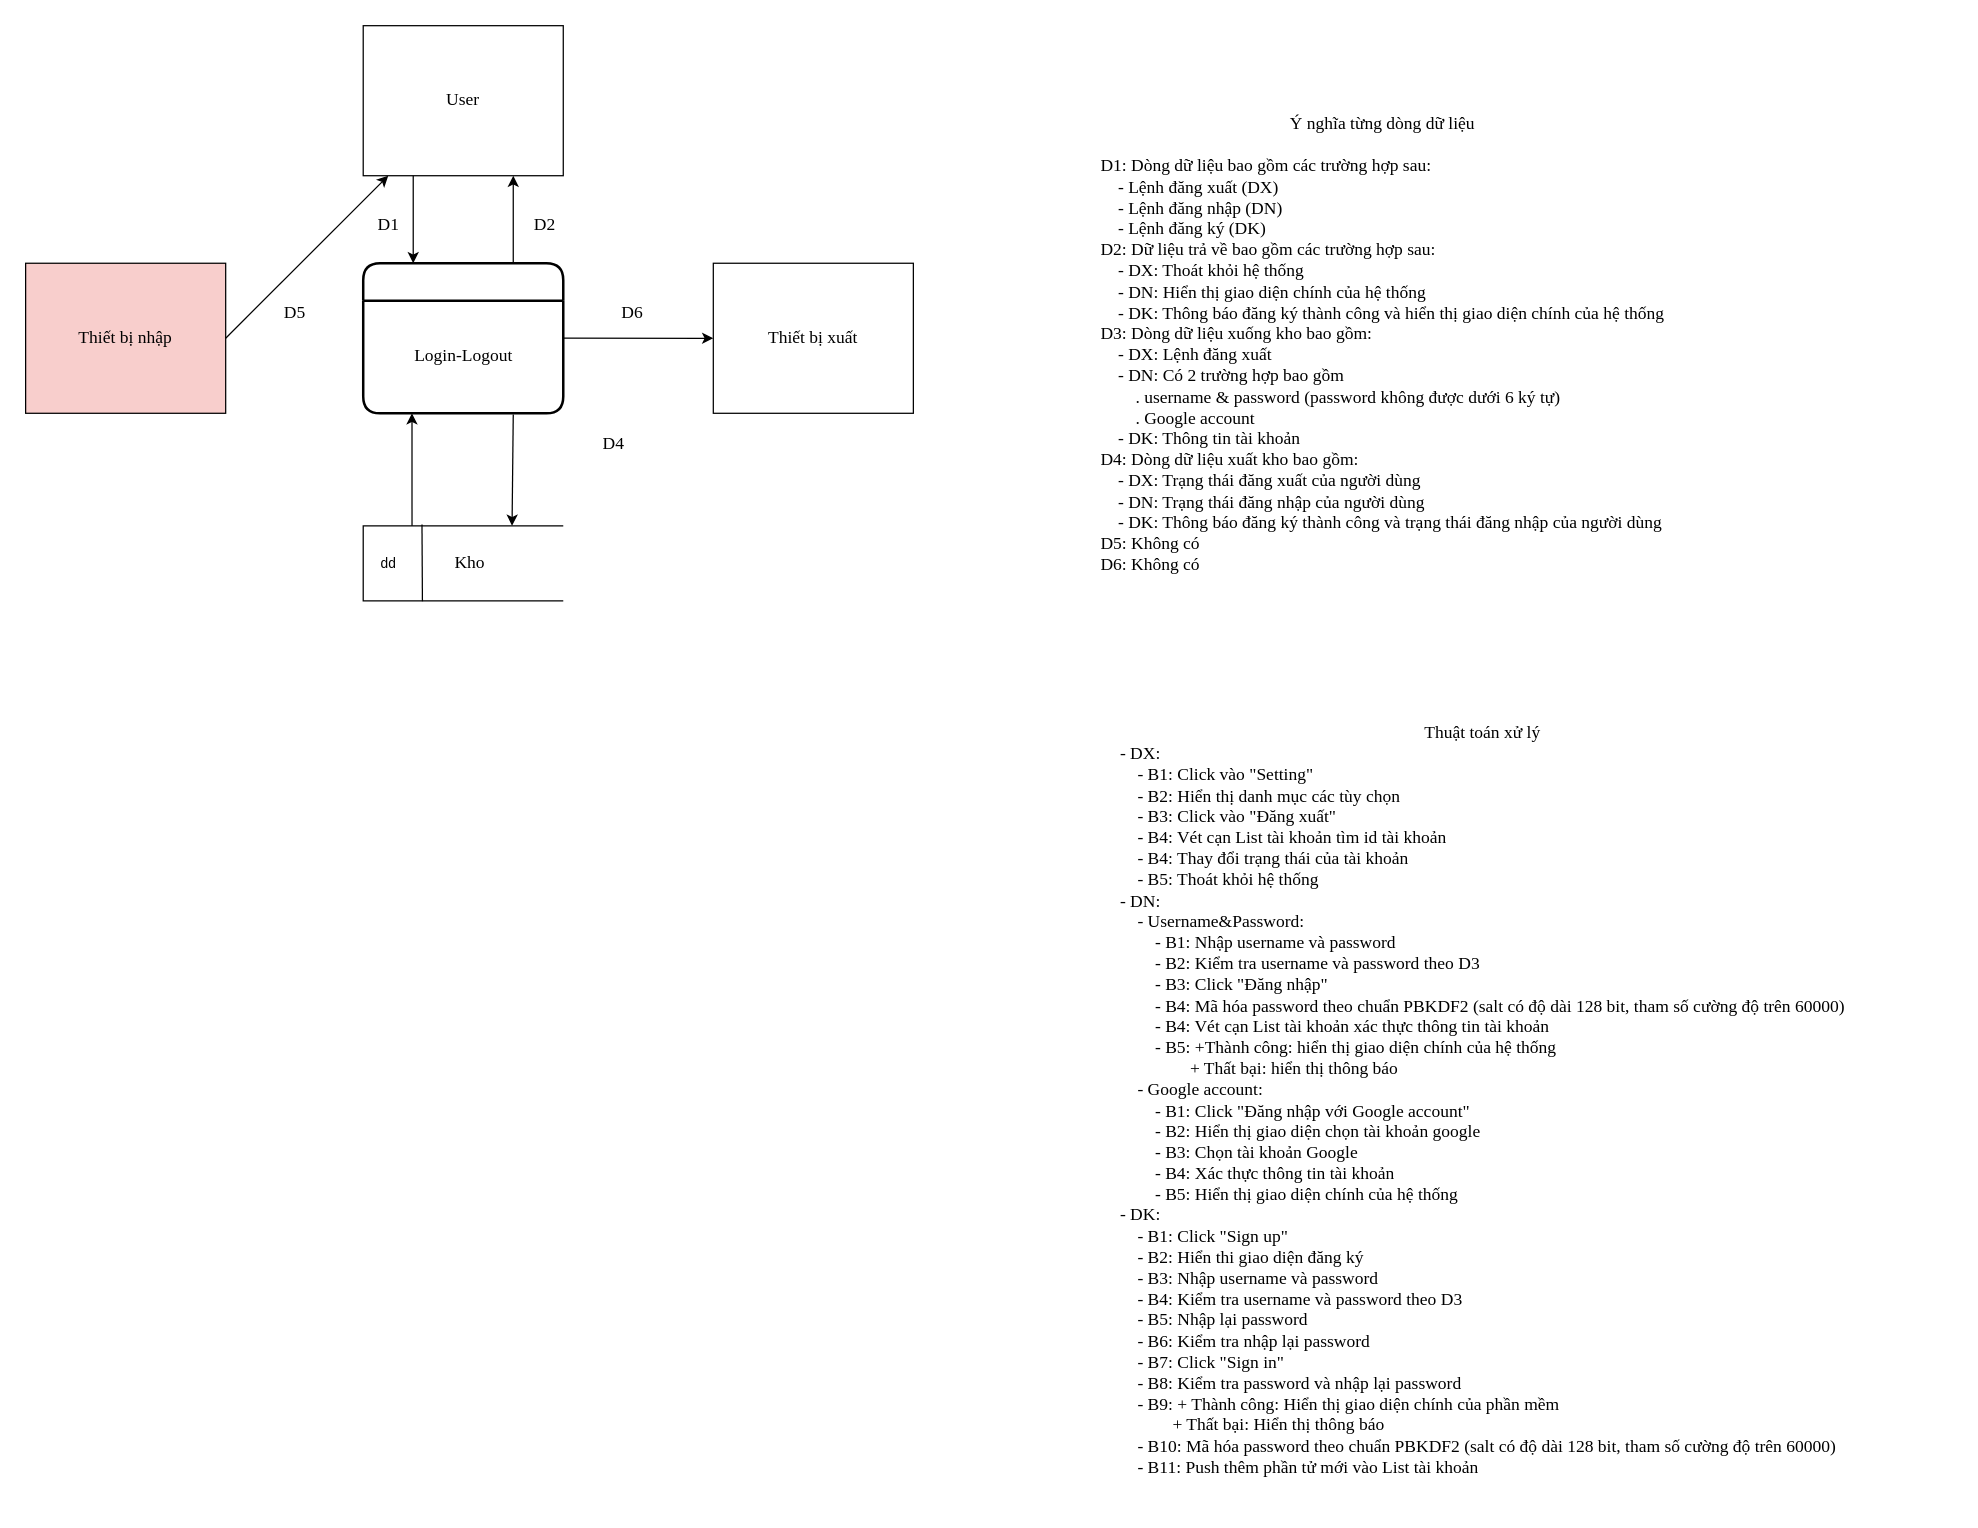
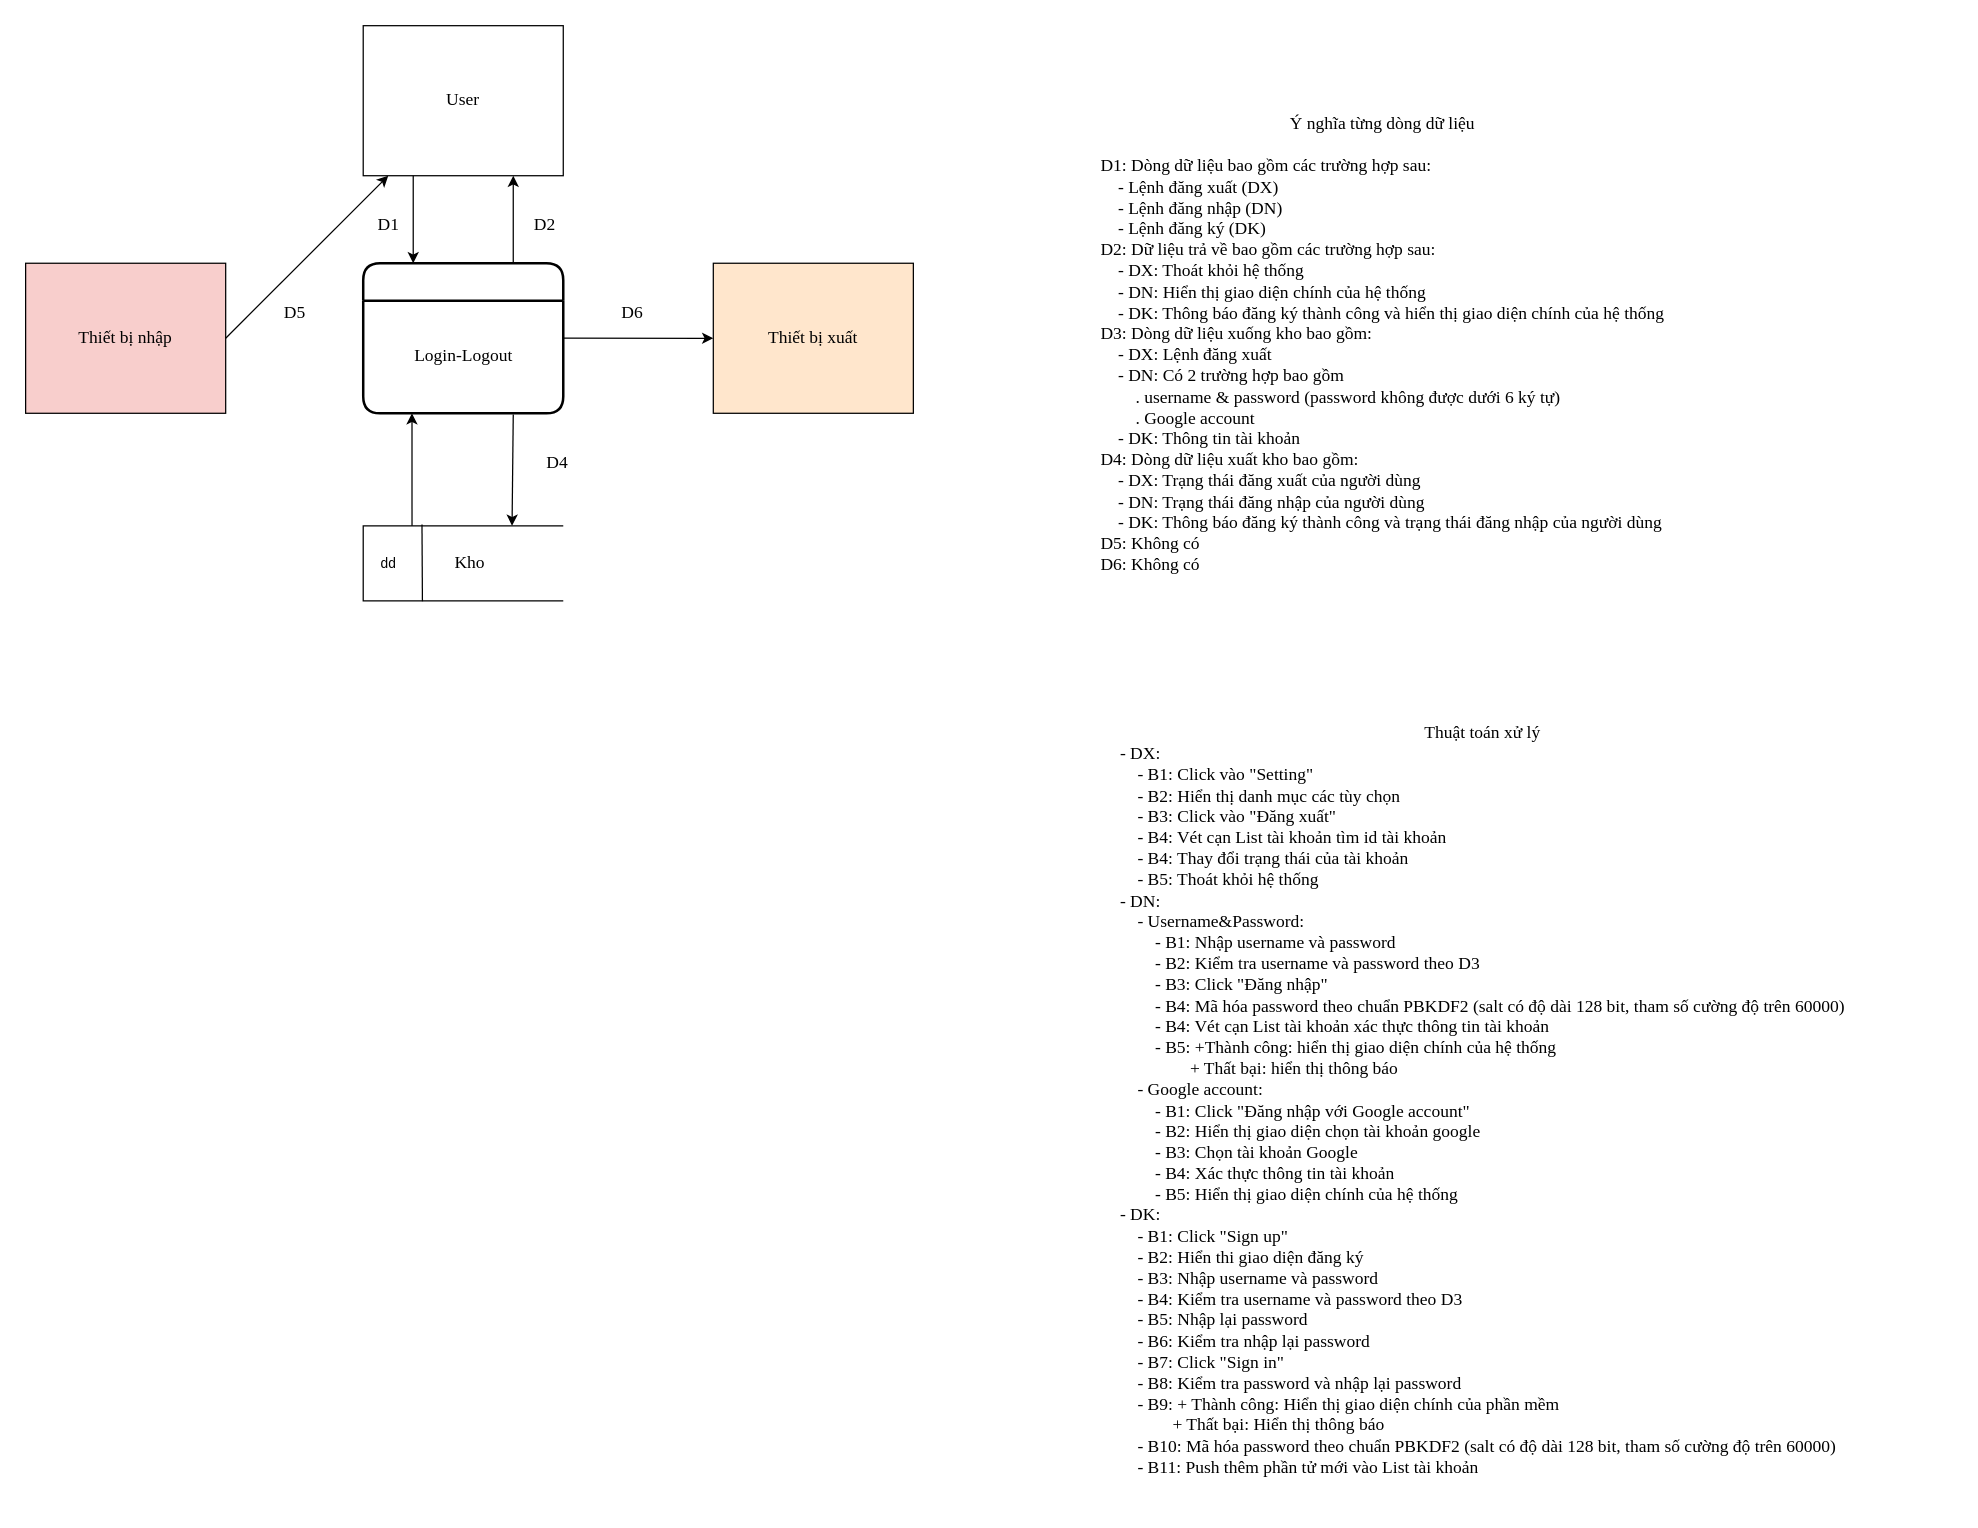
- <mxCell id="5" value="&lt;font style=&quot;font-size: 14px&quot; face=&quot;Verdana&quot;&gt;Thiết bị xuất&lt;/font&gt;" style="rounded=0;whiteSpace=wrap;html=1;" parent="1" vertex="1"><mxGeometry x="570" y="210" width="160" height="120" as="geometry" /></mxCell>
+ <mxCell id="5" value="&lt;font style=&quot;font-size: 14px&quot; face=&quot;Verdana&quot;&gt;Thiết bị xuất&lt;/font&gt;" style="rounded=0;whiteSpace=wrap;html=1;fillColor=#ffe6cc;" parent="1" vertex="1"><mxGeometry x="570" y="210" width="160" height="120" as="geometry" /></mxCell>
- <mxCell id="17" value="&lt;div style=&quot;font-size: 14px&quot;&gt;&lt;font style=&quot;font-size: 14px&quot;&gt;D4&lt;/font&gt;&lt;/div&gt;" style="text;html=1;align=center;verticalAlign=middle;resizable=0;points=[];autosize=1;fontFamily=Verdana;" parent="1" vertex="1"><mxGeometry x="470" y="345" width="40" height="20" as="geometry" /></mxCell>
+ <mxCell id="17" value="&lt;div style=&quot;font-size: 14px&quot;&gt;&lt;font style=&quot;font-size: 14px&quot;&gt;D4&lt;/font&gt;&lt;/div&gt;" style="text;html=1;align=center;verticalAlign=middle;resizable=0;points=[];autosize=1;fontFamily=Verdana;" parent="1" vertex="1"><mxGeometry x="425" y="360" width="40" height="20" as="geometry" /></mxCell>
